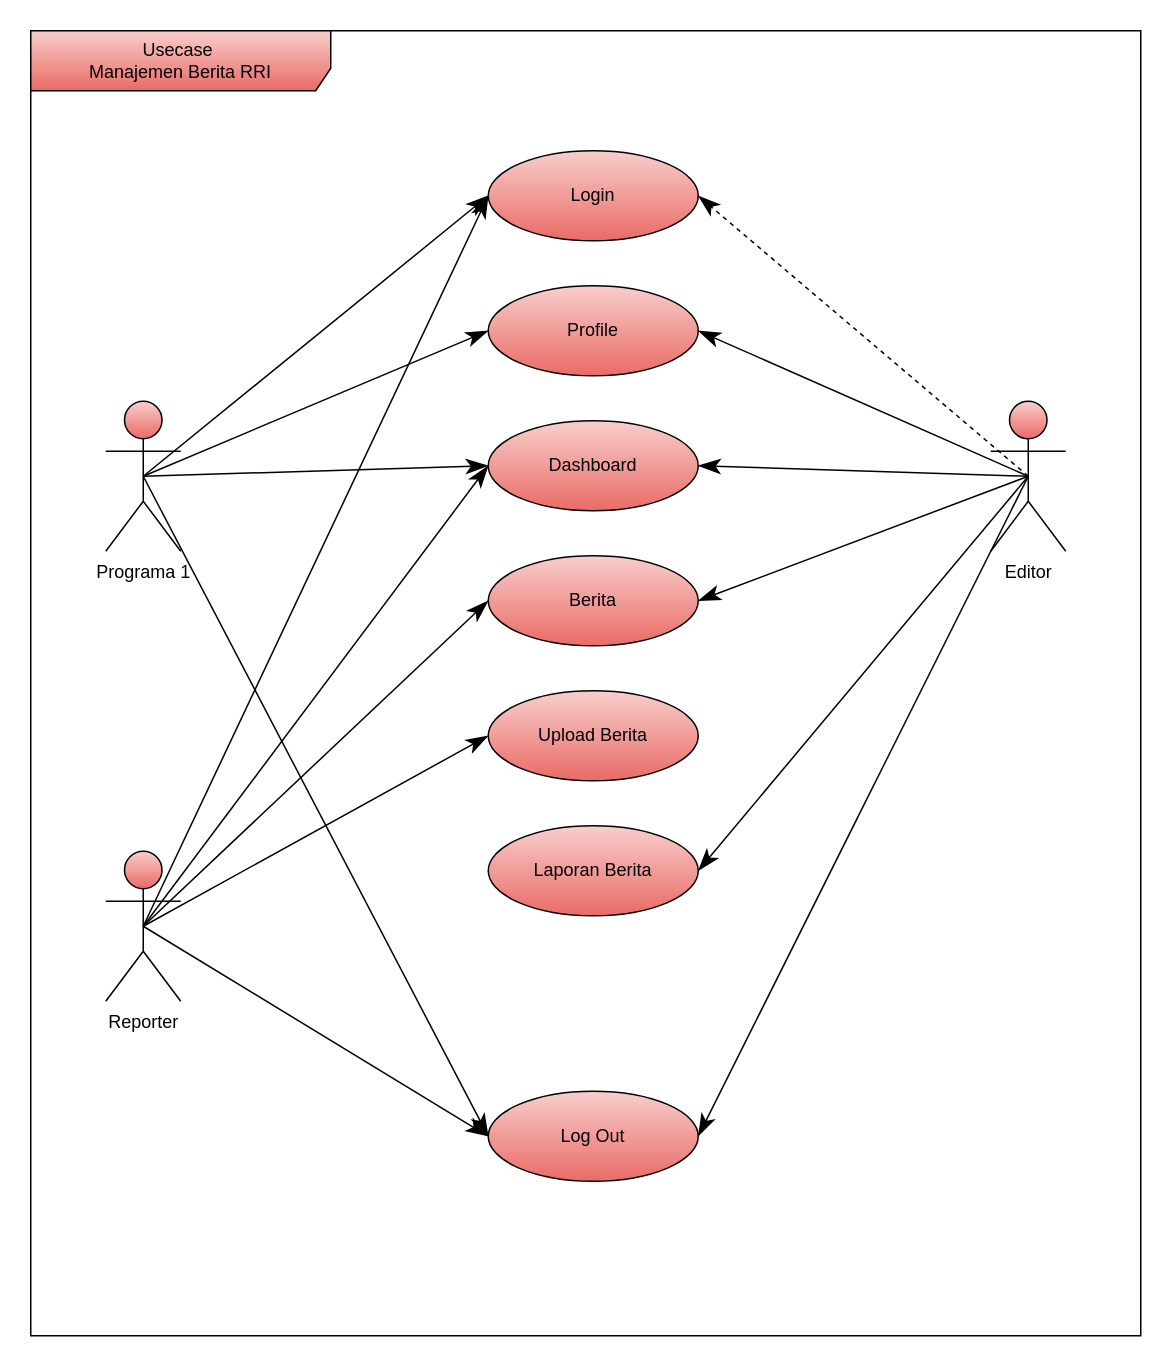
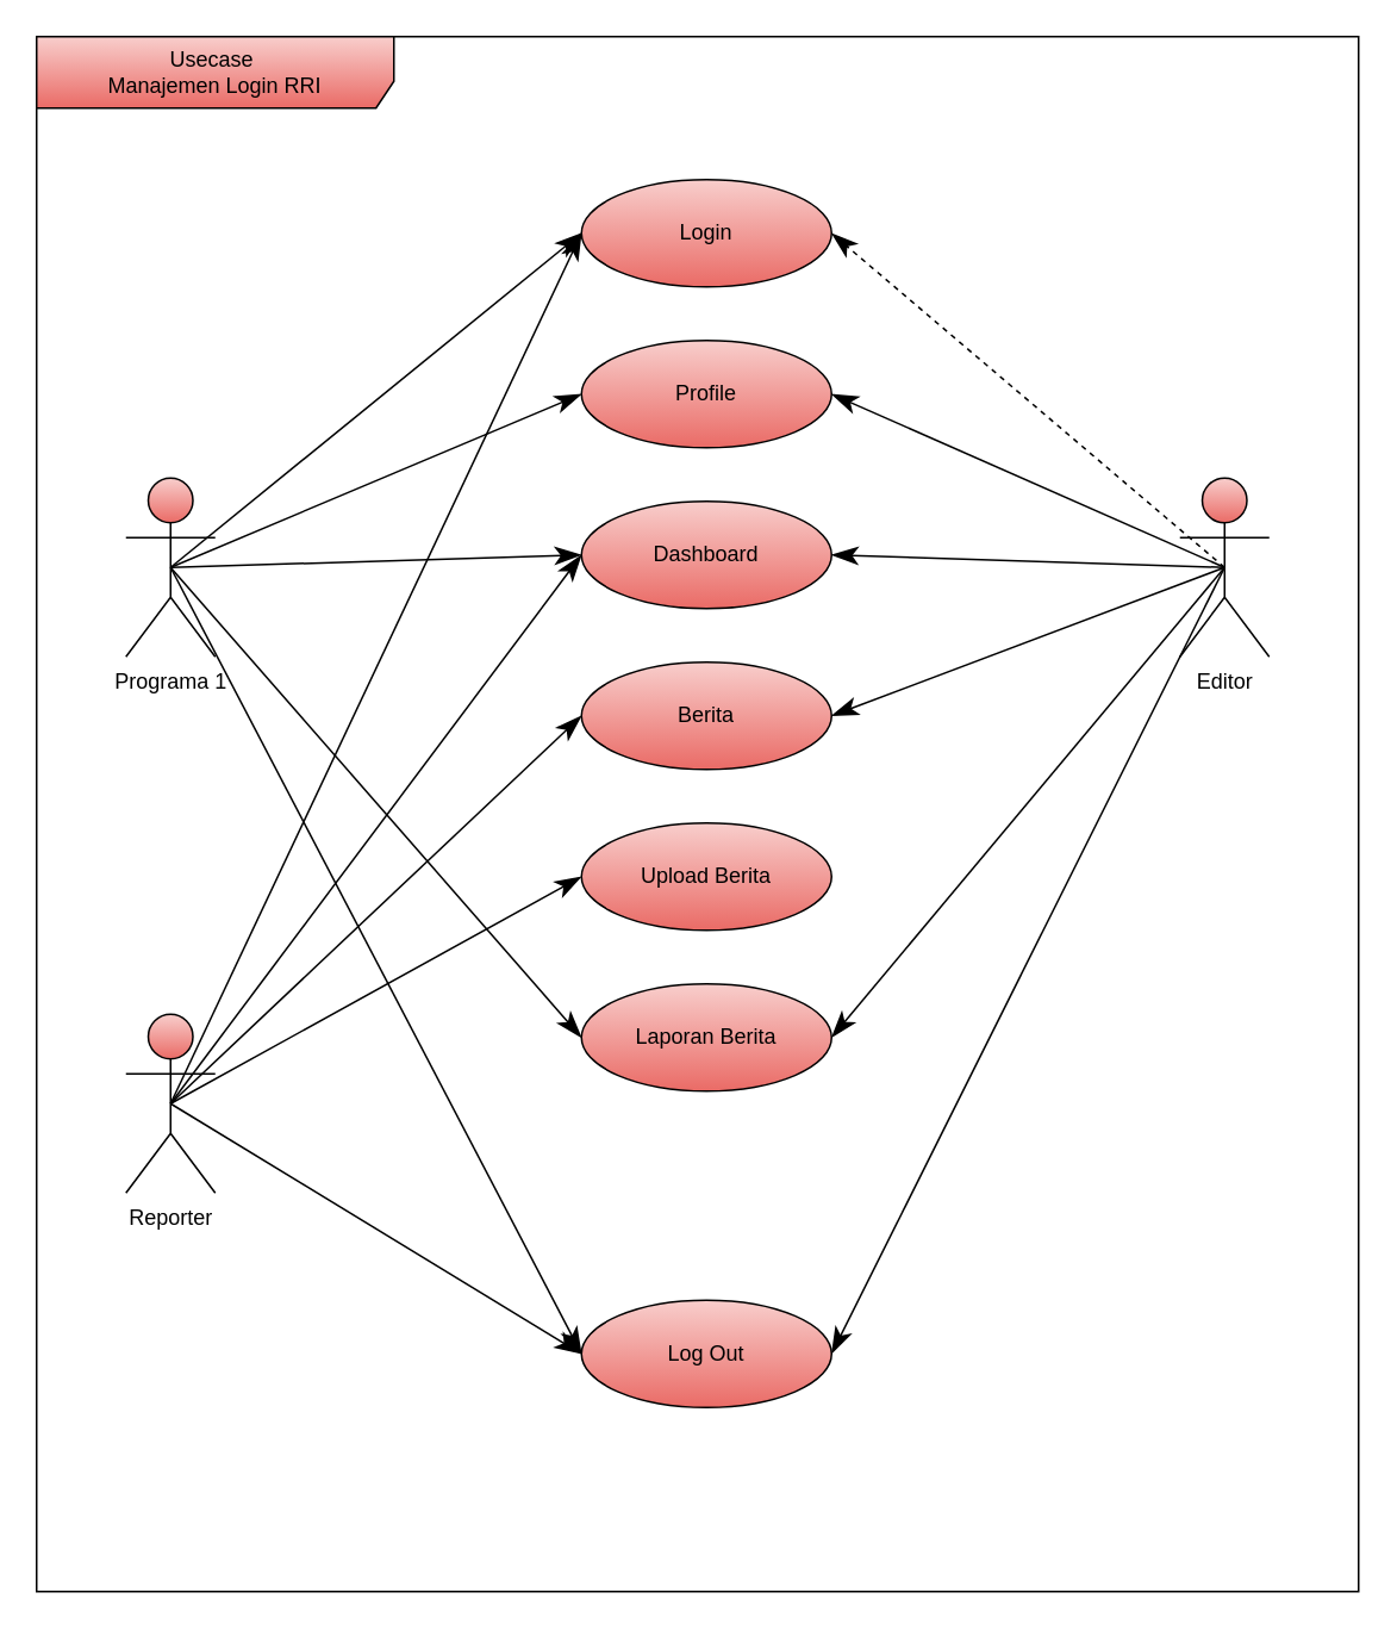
- <mxCell id="2" value="Usecase&amp;nbsp;&lt;br&gt;Manajemen Berita RRI" style="shape=umlFrame;whiteSpace=wrap;html=1;width=200;height=40;fillColor=#f8cecc;gradientColor=#ea6b66;" parent="1" vertex="1"><mxGeometry x="20" y="20" width="740" height="870" as="geometry" /></mxCell>
+ <mxCell id="2" value="Usecase&amp;nbsp;&lt;br&gt;Manajemen Login RRI" style="shape=umlFrame;whiteSpace=wrap;html=1;width=200;height=40;fillColor=#f8cecc;gradientColor=#ea6b66;" parent="1" vertex="1"><mxGeometry x="20" y="20" width="740" height="870" as="geometry" /></mxCell>
+ <mxCell id="16" value="" style="endArrow=classicThin;endFill=1;endSize=12;html=1;entryX=0;entryY=0.5;entryDx=0;entryDy=0;exitX=0.5;exitY=0.5;exitDx=0;exitDy=0;exitPerimeter=0;fillColor=#f8cecc;gradientColor=#ea6b66;" parent="1" source="4" target="11" edge="1"><mxGeometry width="160" relative="1" as="geometry"><mxPoint x="125" y="347" as="sourcePoint" /><mxPoint x="355" y="160" as="targetPoint" /></mxGeometry></mxCell>
